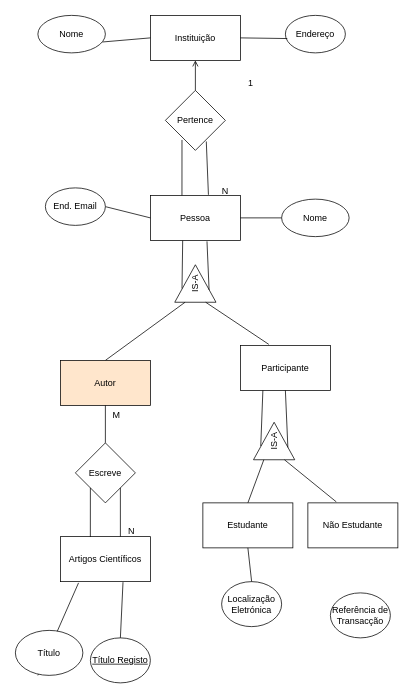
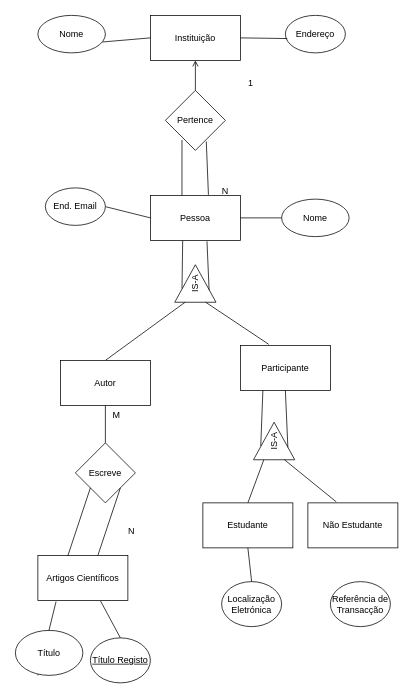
- <mxCell id="8" value="Autor" style="rounded=0;whiteSpace=wrap;html=1;fillColor=#ffe6cc;" vertex="1" parent="1"><mxGeometry x="80" y="480" width="120" height="60" as="geometry" /></mxCell>
+ <mxCell id="8" value="Autor" style="rounded=0;whiteSpace=wrap;html=1;" vertex="1" parent="1"><mxGeometry x="80" y="480" width="120" height="60" as="geometry" /></mxCell>
- <mxCell id="15" value="Artigos Científicos" style="rounded=0;whiteSpace=wrap;html=1;" vertex="1" parent="1"><mxGeometry x="80" y="715" width="120" height="60" as="geometry" /></mxCell>
+ <mxCell id="15" value="Artigos Científicos" style="rounded=0;whiteSpace=wrap;html=1;" vertex="1" parent="1"><mxGeometry x="50" y="740" width="120" height="60" as="geometry" /></mxCell>
- <mxCell id="27" value="Referência de Transacção" style="ellipse;whiteSpace=wrap;html=1;" vertex="1" parent="1"><mxGeometry x="440" y="790" width="80" height="60" as="geometry" /></mxCell>
+ <mxCell id="27" value="Referência de Transacção" style="ellipse;whiteSpace=wrap;html=1;" vertex="1" parent="1"><mxGeometry x="440" y="775" width="80" height="60" as="geometry" /></mxCell>
